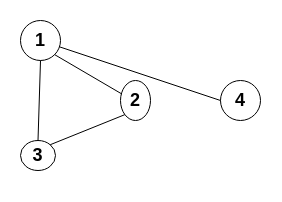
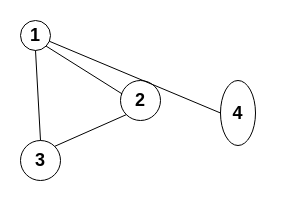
- <mxCell id="2" value="&lt;b&gt;&lt;font style=&quot;font-size: 18px&quot;&gt;1&lt;/font&gt;&lt;/b&gt;" style="ellipse;whiteSpace=wrap;html=1;aspect=fixed;" vertex="1" parent="1"><mxGeometry x="20" y="20" width="40" height="40" as="geometry" /></mxCell>
+ <mxCell id="2" value="&lt;b&gt;&lt;font style=&quot;font-size: 18px&quot;&gt;1&lt;/font&gt;&lt;/b&gt;" style="ellipse;whiteSpace=wrap;html=1;aspect=fixed;" vertex="1" parent="1"><mxGeometry x="20" y="20" width="30" height="30" as="geometry" /></mxCell>
- <mxCell id="4" value="&lt;font style=&quot;font-size: 18px&quot;&gt;&lt;b&gt;2&lt;/b&gt;&lt;/font&gt;" style="ellipse;whiteSpace=wrap;html=1;aspect=fixed;" vertex="1" parent="1"><mxGeometry x="120" y="80" width="30" height="40" as="geometry" /></mxCell>
+ <mxCell id="4" value="&lt;font style=&quot;font-size: 18px&quot;&gt;&lt;b&gt;2&lt;/b&gt;&lt;/font&gt;" style="ellipse;whiteSpace=wrap;html=1;aspect=fixed;" vertex="1" parent="1"><mxGeometry x="120" y="80" width="40" height="40" as="geometry" /></mxCell>
- <mxCell id="5" value="&lt;font style=&quot;font-size: 18px&quot;&gt;&lt;b&gt;4&lt;/b&gt;&lt;/font&gt;" style="ellipse;whiteSpace=wrap;html=1;aspect=fixed;" vertex="1" parent="1"><mxGeometry x="220" y="80" width="40" height="40" as="geometry" /></mxCell>
+ <mxCell id="5" value="&lt;font style=&quot;font-size: 18px&quot;&gt;&lt;b&gt;4&lt;/b&gt;&lt;/font&gt;" style="ellipse;whiteSpace=wrap;html=1;aspect=fixed;" vertex="1" parent="1"><mxGeometry x="220" y="80" width="35" height="65" as="geometry" /></mxCell>
- <mxCell id="3" value="&lt;font style=&quot;font-size: 18px&quot;&gt;&lt;b&gt;3&lt;/b&gt;&lt;/font&gt;" style="ellipse;whiteSpace=wrap;html=1;aspect=fixed;" vertex="1" parent="1"><mxGeometry x="20" y="140" width="35" height="30" as="geometry" /></mxCell>
+ <mxCell id="3" value="&lt;font style=&quot;font-size: 18px&quot;&gt;&lt;b&gt;3&lt;/b&gt;&lt;/font&gt;" style="ellipse;whiteSpace=wrap;html=1;aspect=fixed;" vertex="1" parent="1"><mxGeometry x="20" y="140" width="40" height="40" as="geometry" /></mxCell>
